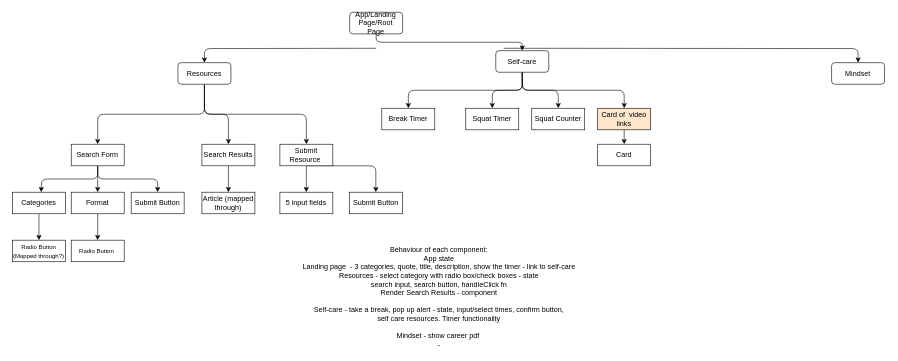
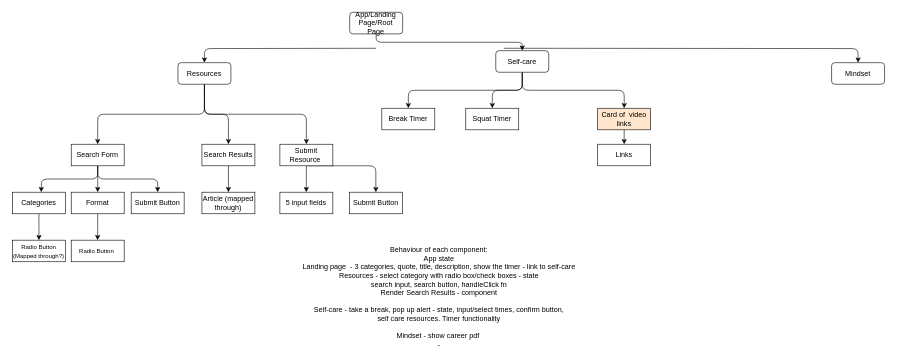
- <mxCell id="12" style="edgeStyle=orthogonalEdgeStyle;html=1;exitX=0.5;exitY=1;exitDx=0;exitDy=0;entryX=0.5;entryY=0;entryDx=0;entryDy=0;fontSize=10;" edge="1" parent="1" source="14" target="38"><mxGeometry relative="1" as="geometry" /></mxCell>
- <mxCell id="38" value="Squat Counter" style="whiteSpace=wrap;html=1;" vertex="1" parent="1"><mxGeometry x="886" y="180" width="88.32" height="36" as="geometry" /></mxCell>
- <mxCell id="41" value="Card" style="whiteSpace=wrap;html=1;" vertex="1" parent="1"><mxGeometry x="996" y="240" width="88.32" height="36" as="geometry" /></mxCell>
+ <mxCell id="41" value="Links" style="whiteSpace=wrap;html=1;" vertex="1" parent="1"><mxGeometry x="996" y="240" width="88.32" height="36" as="geometry" /></mxCell>
